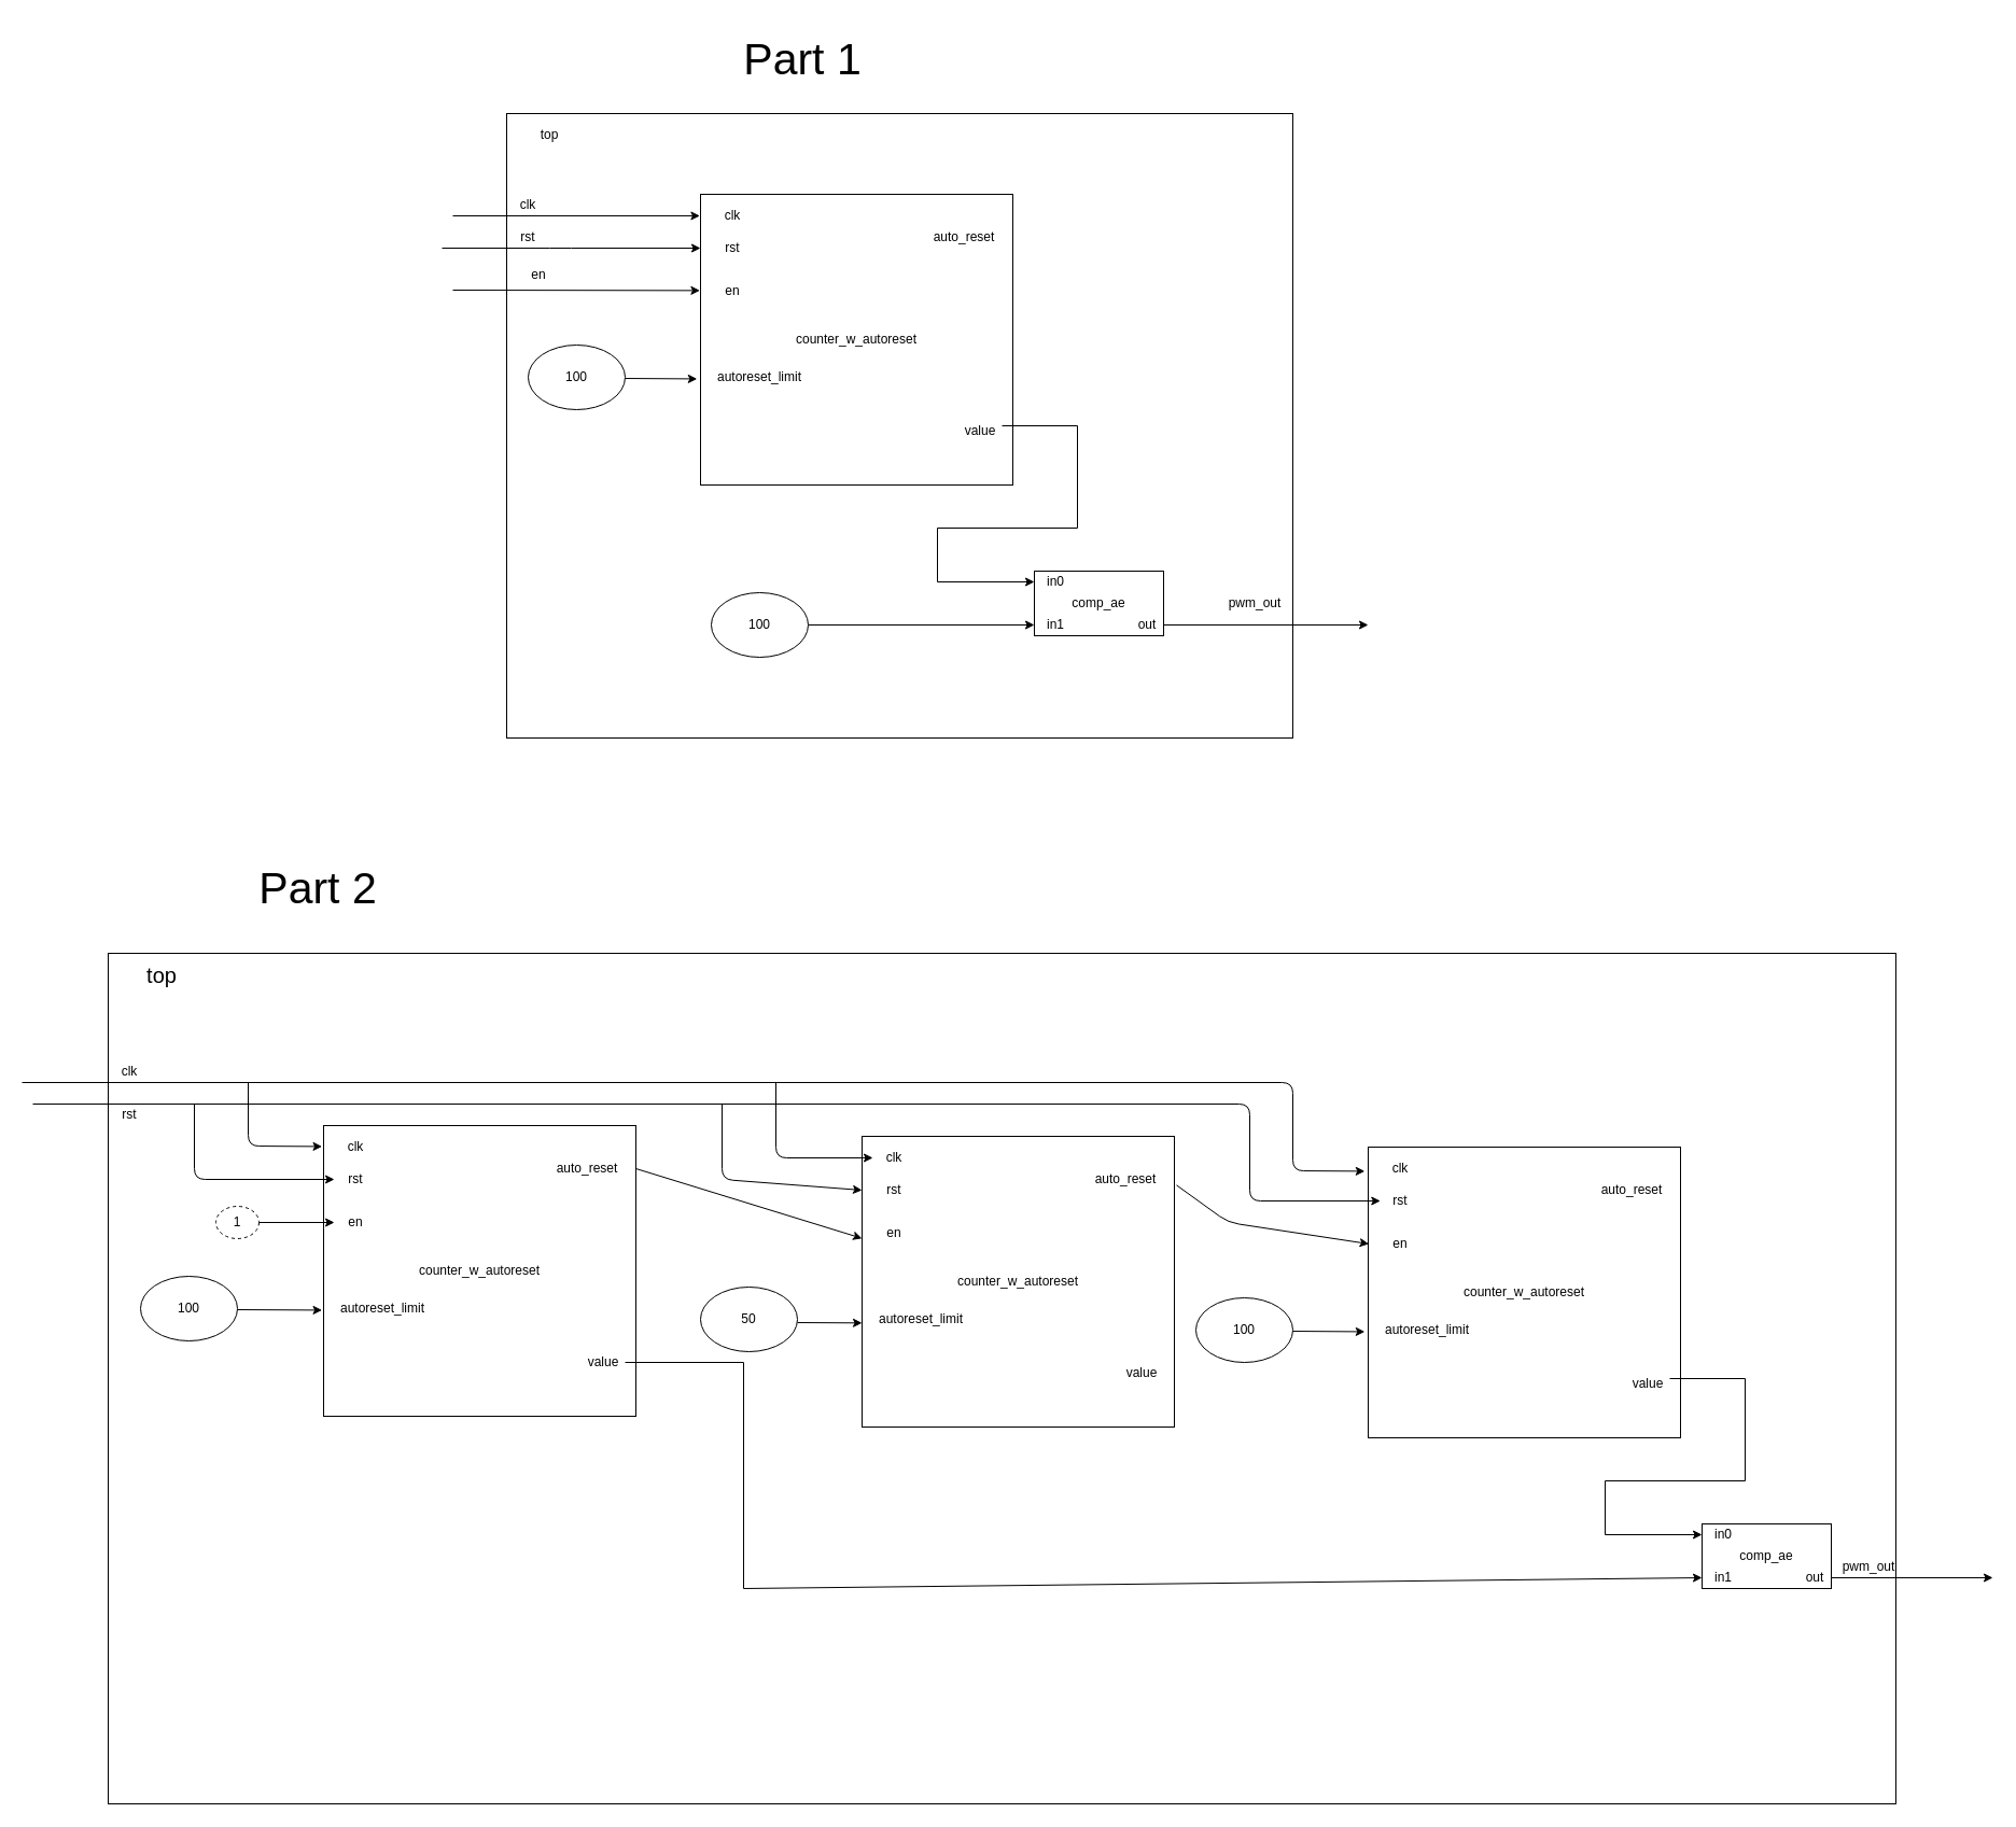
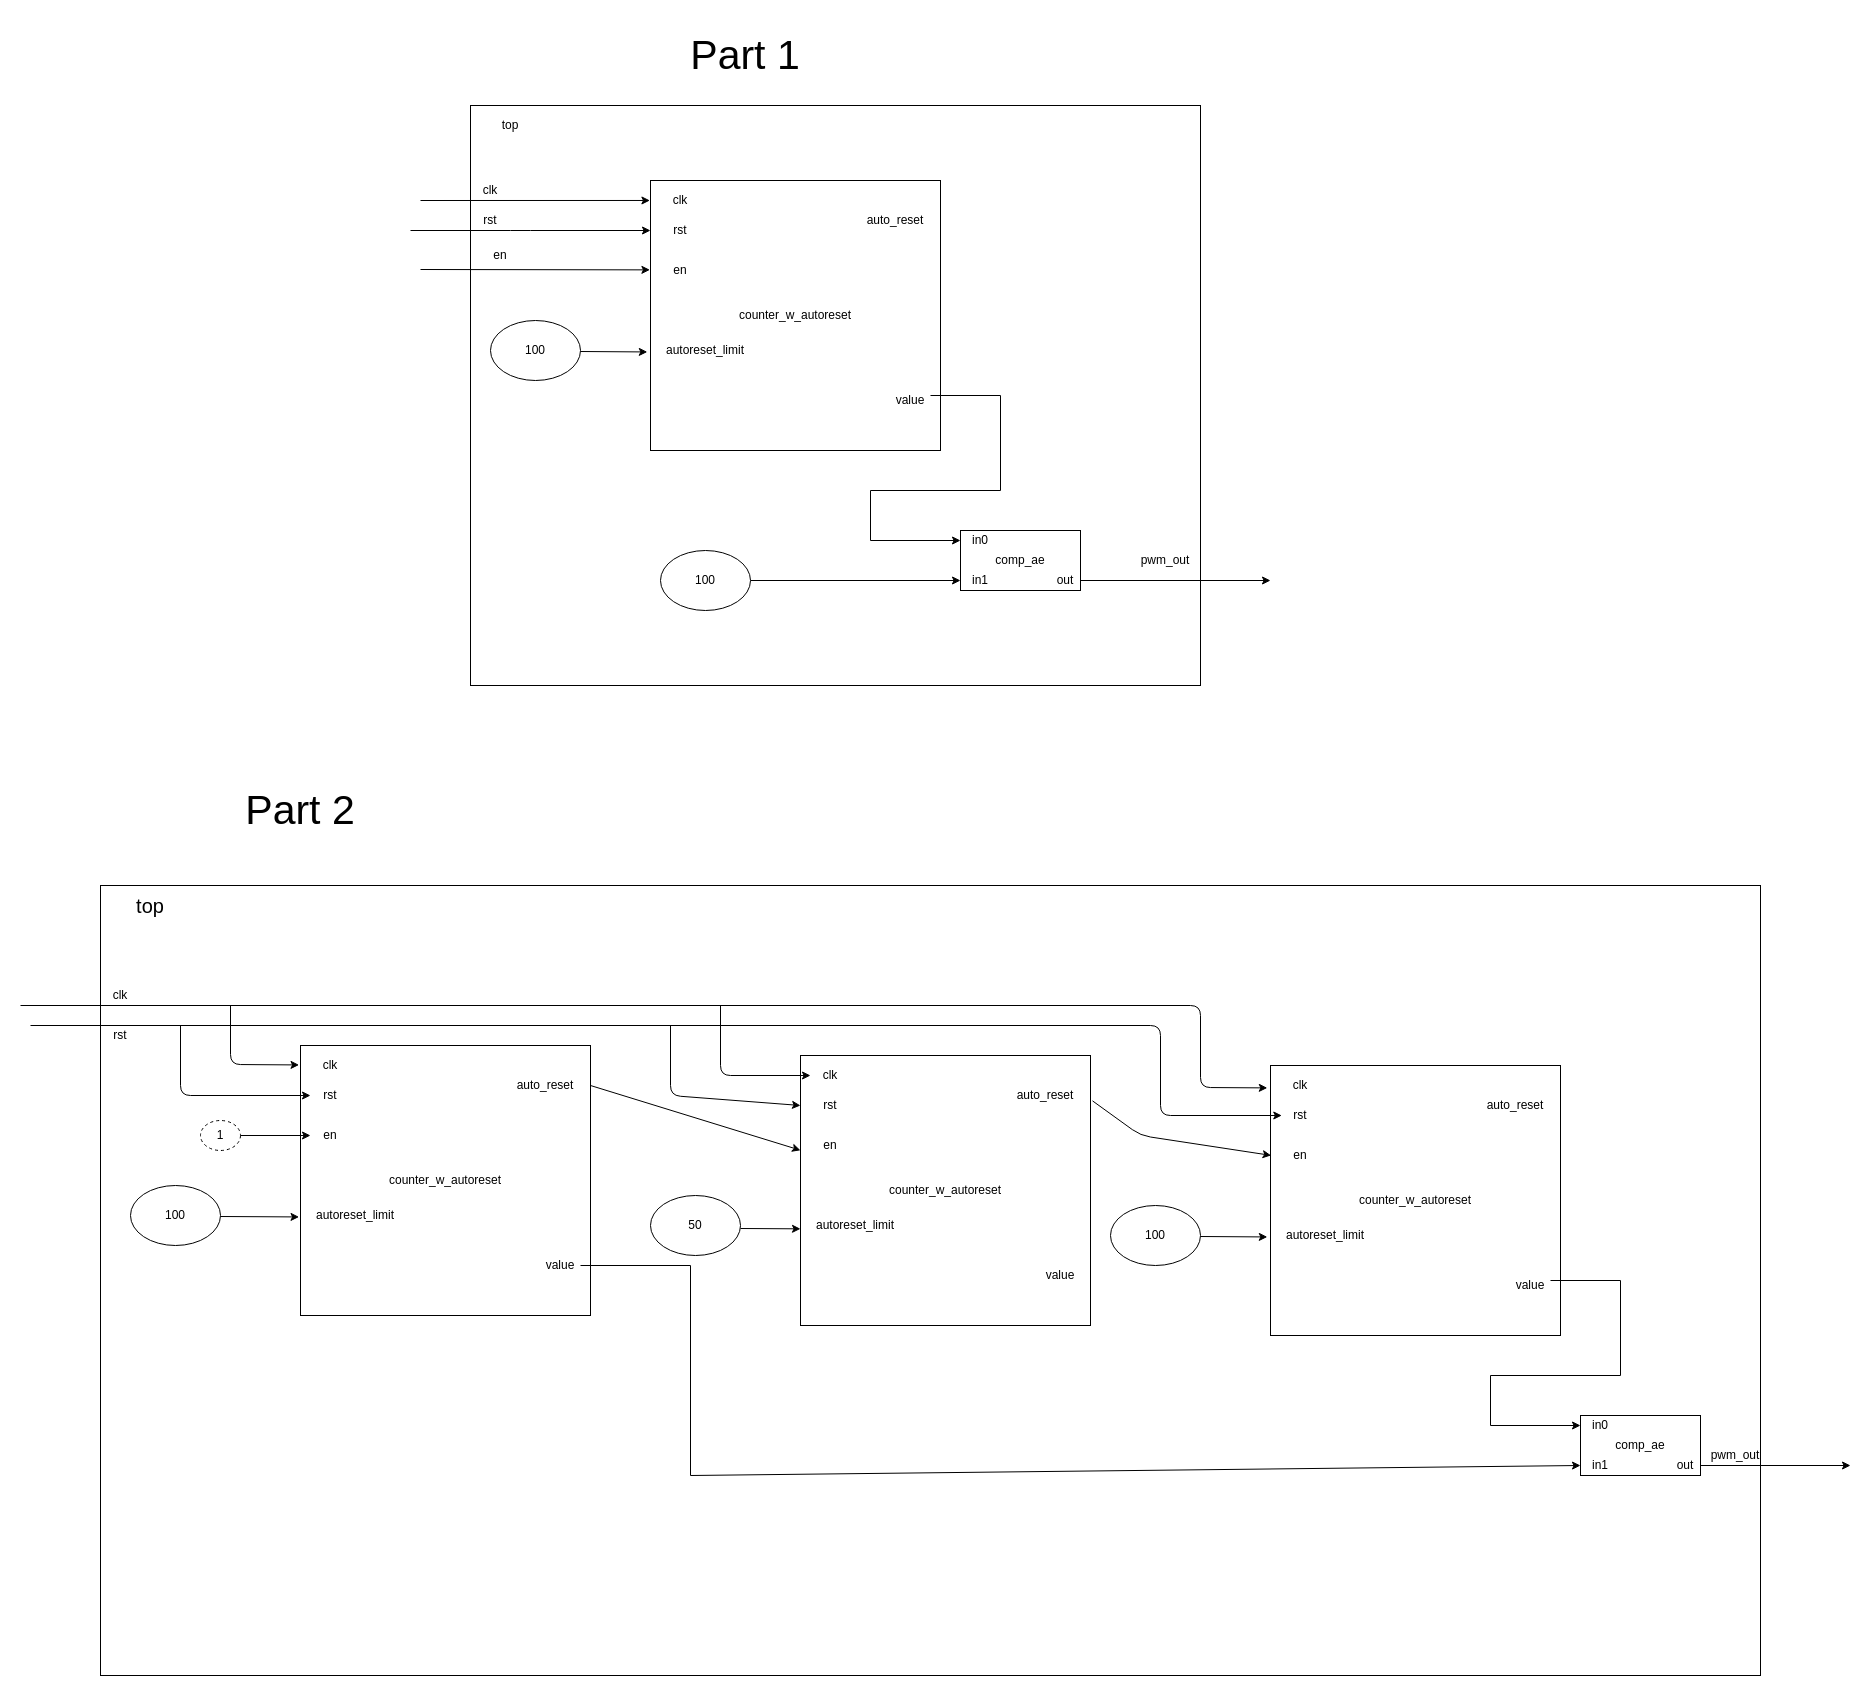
- <mxCell id="47" value="&lt;font style=&quot;font-size: 41px&quot;&gt;Part 2&lt;/font&gt;" style="text;html=1;strokeColor=none;fillColor=none;align=center;verticalAlign=middle;whiteSpace=wrap;rounded=0;" parent="1" vertex="1"><mxGeometry x="215" y="790" width="160" height="70" as="geometry" /></mxCell>
+ <mxCell id="47" value="&lt;font style=&quot;font-size: 41px&quot;&gt;Part 2&lt;/font&gt;" style="text;html=1;strokeColor=none;fillColor=none;align=center;verticalAlign=middle;whiteSpace=wrap;rounded=0;" parent="1" vertex="1"><mxGeometry x="220" y="775" width="160" height="70" as="geometry" /></mxCell>
